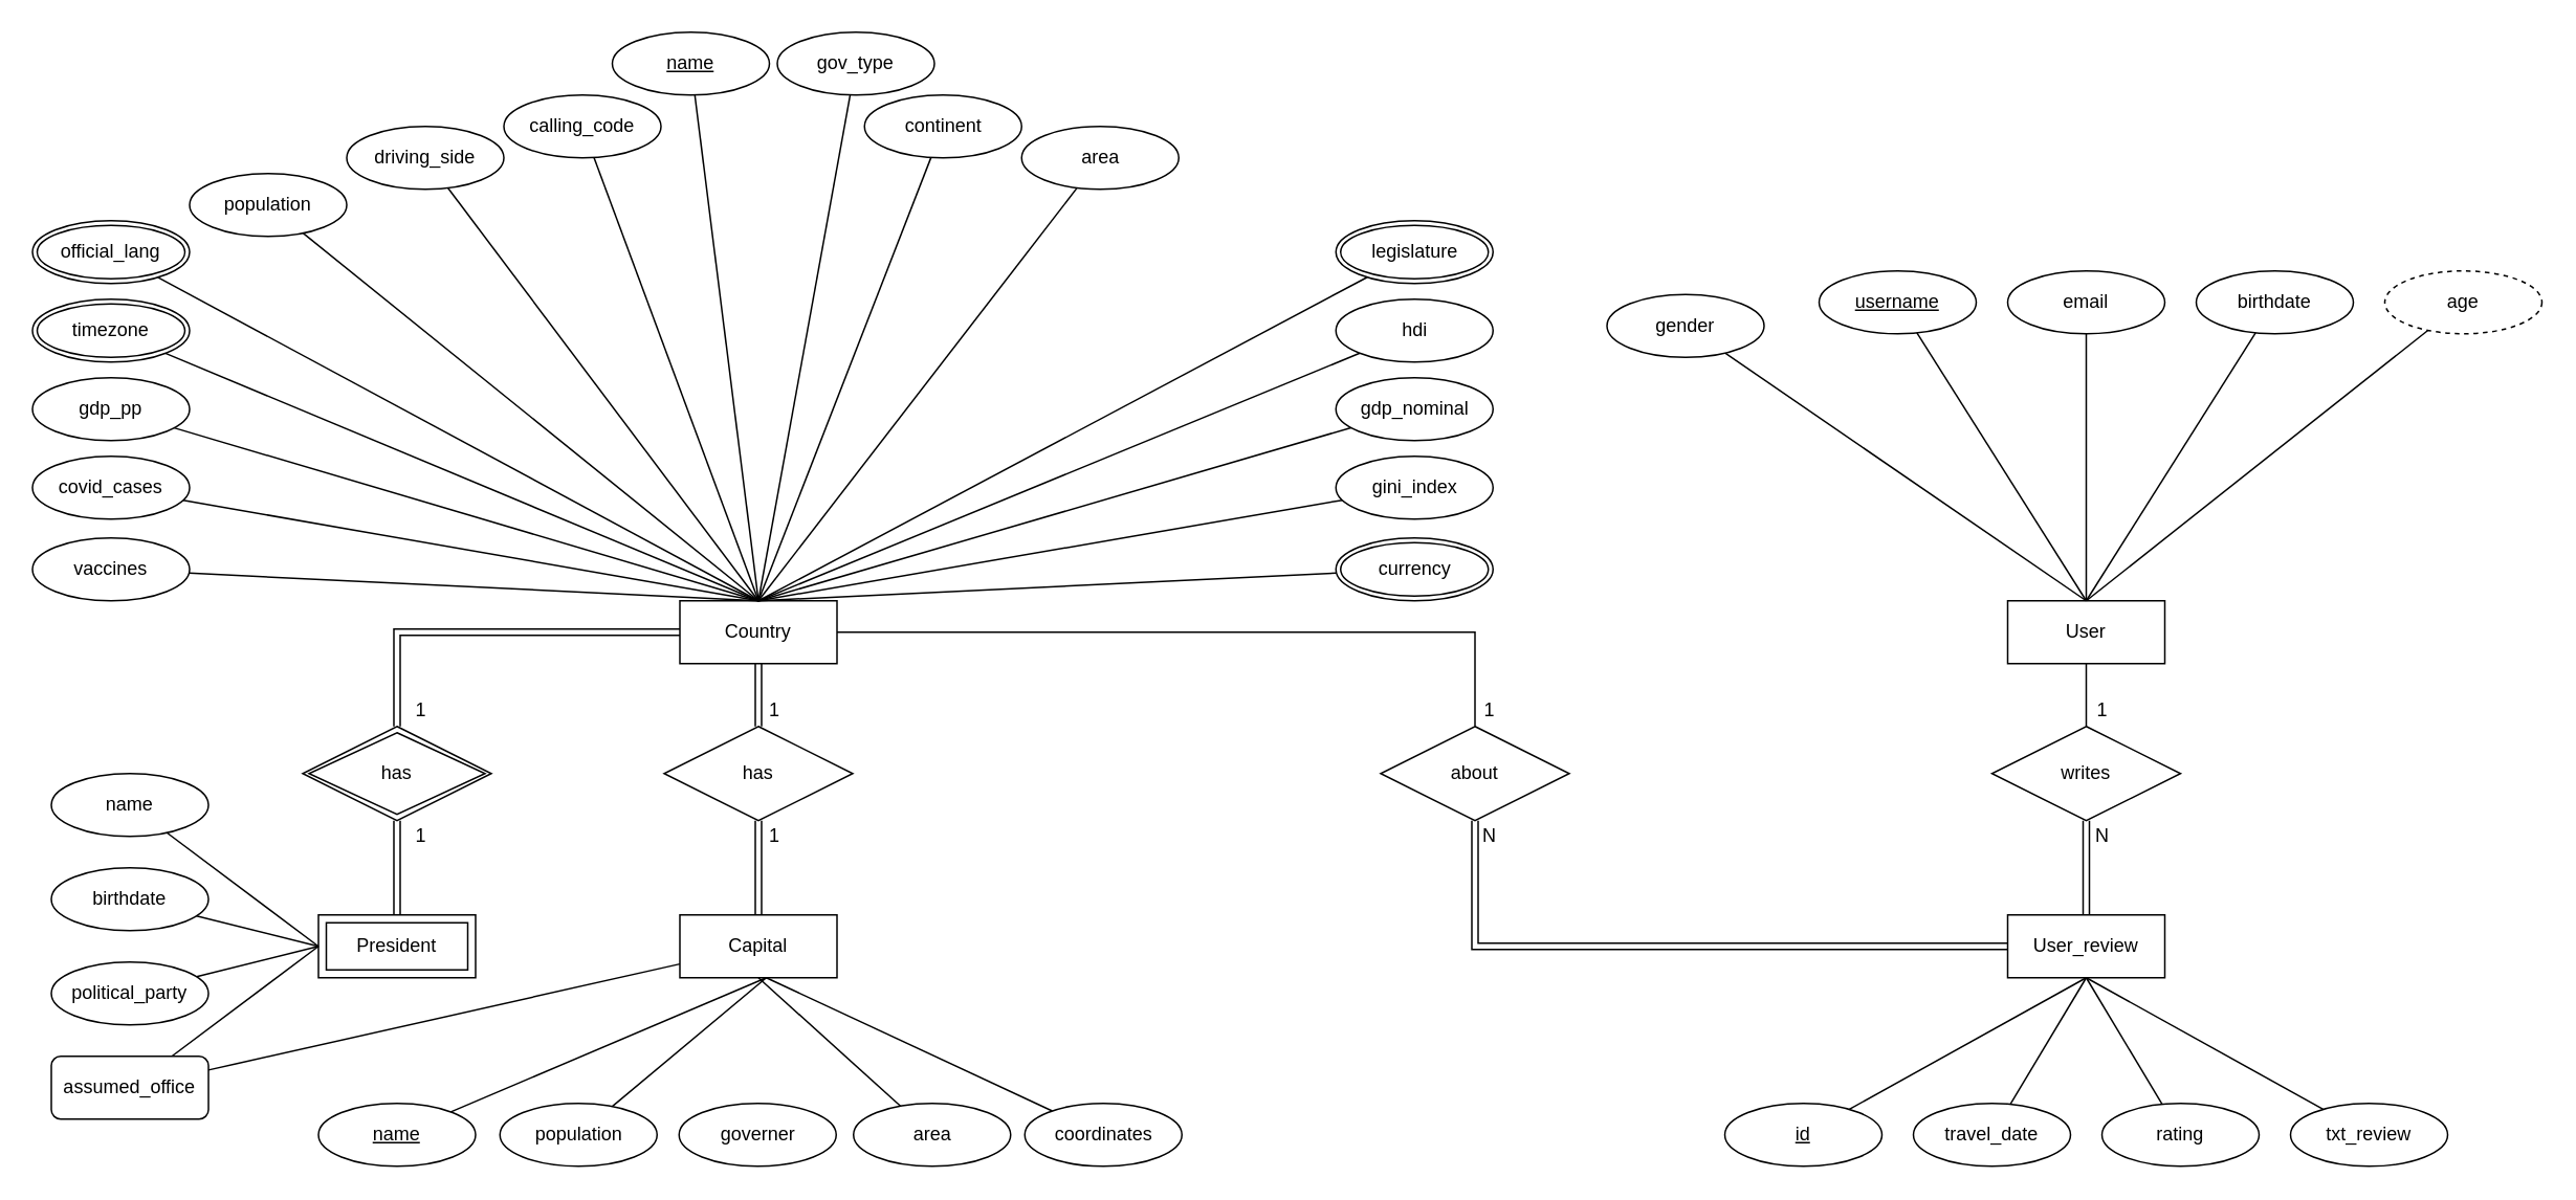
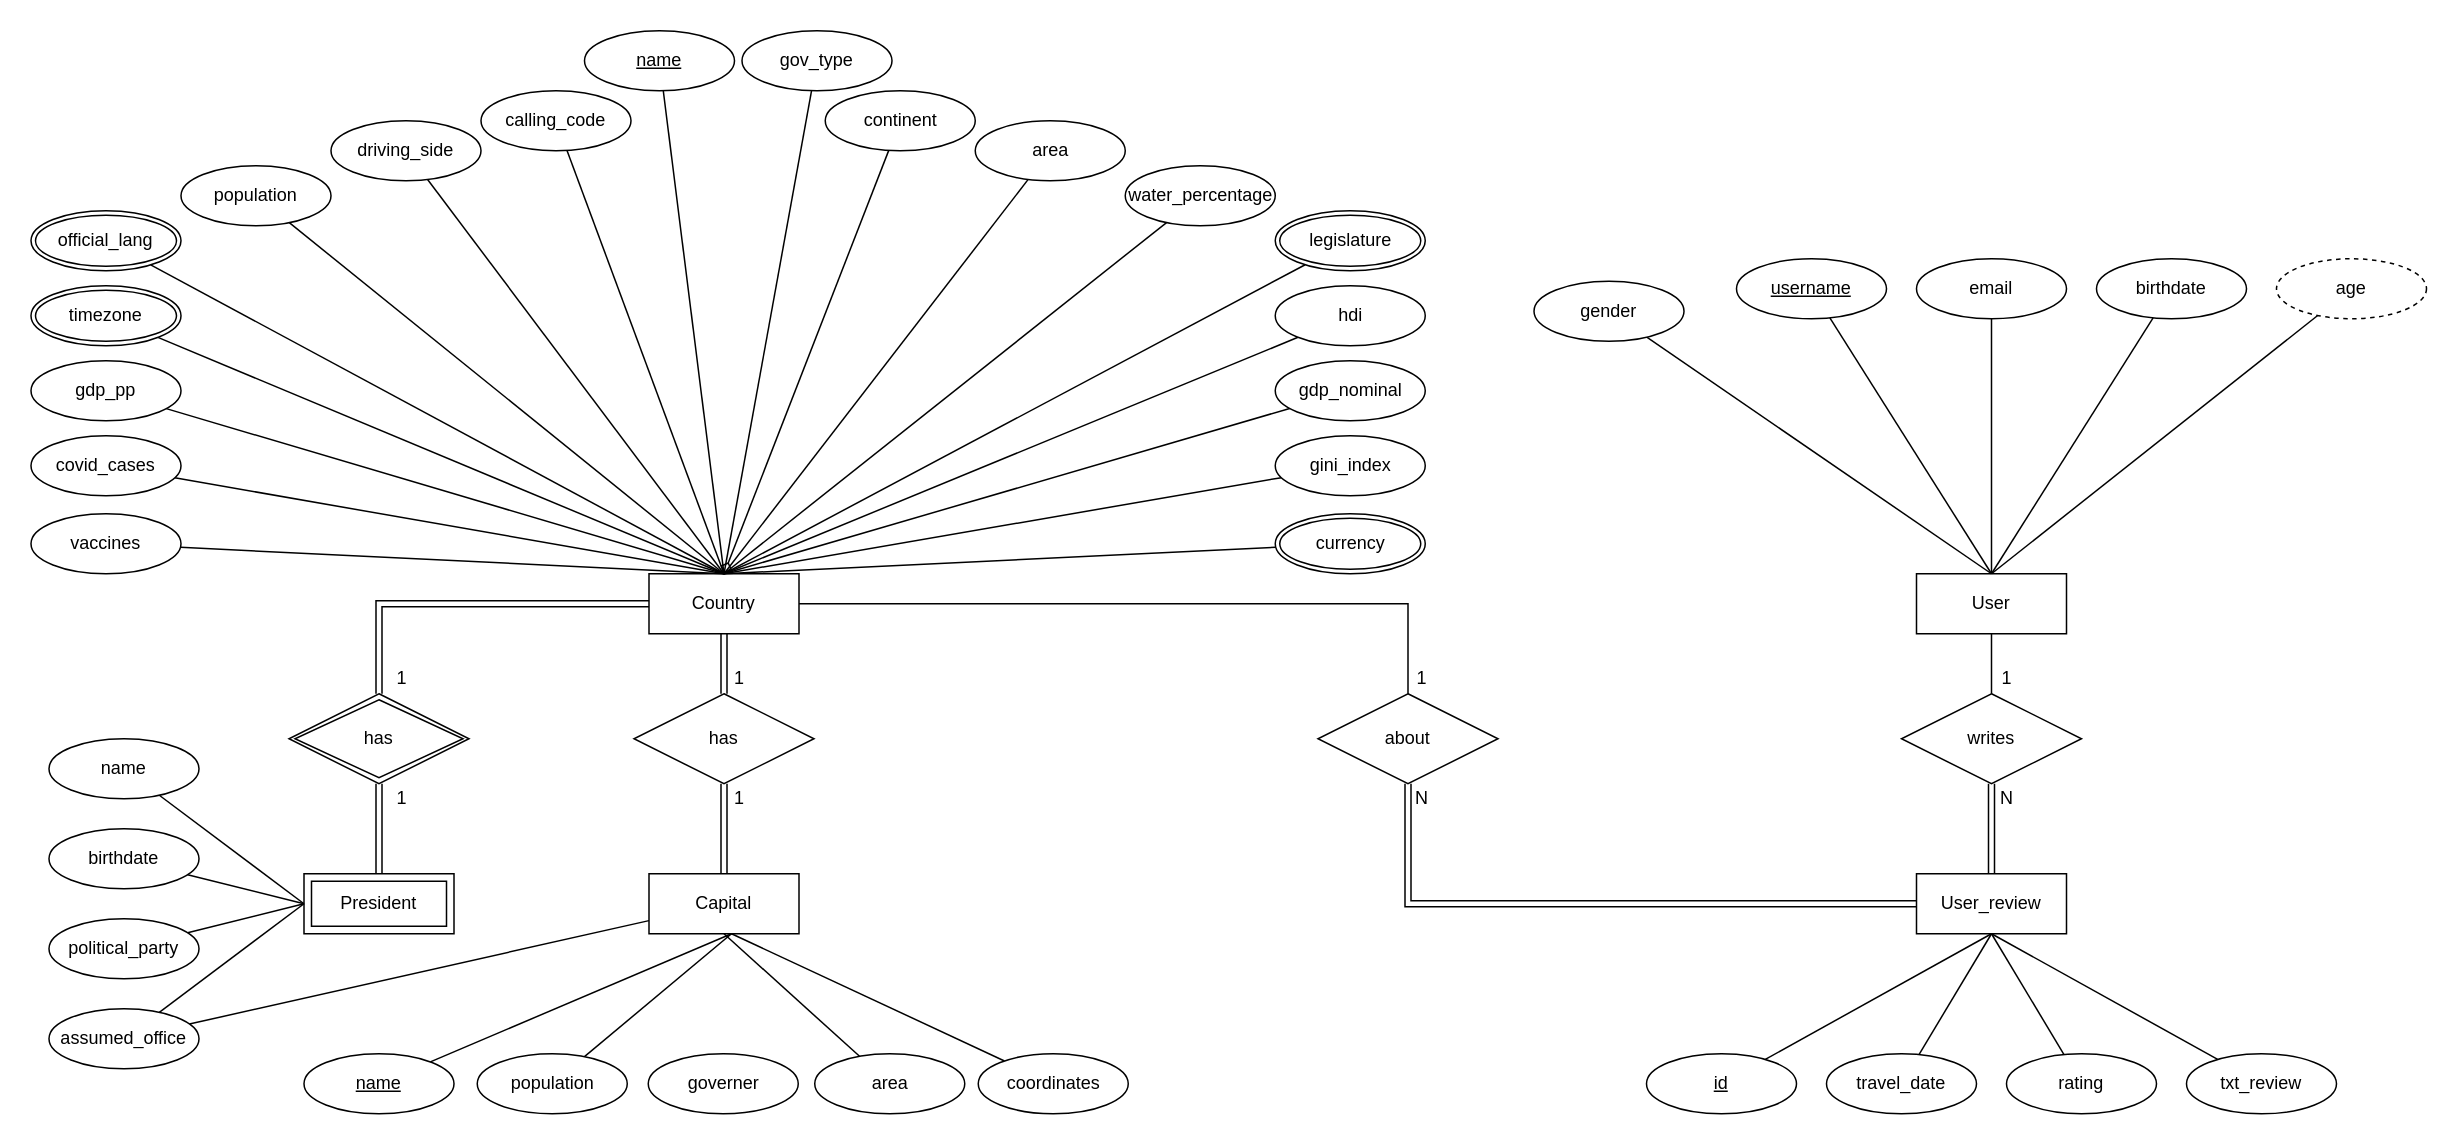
+ <mxCell id="41" value="water_percentage" style="ellipse;whiteSpace=wrap;html=1;align=center;" vertex="1" parent="1"><mxGeometry x="749.5" y="110" width="100" height="40" as="geometry" /></mxCell>
+ <mxCell id="40" style="edgeStyle=none;rounded=0;orthogonalLoop=1;jettySize=auto;html=1;entryX=0.5;entryY=0;entryDx=0;entryDy=0;endArrow=none;endFill=0;" edge="1" parent="1" source="41" target="3"><mxGeometry relative="1" as="geometry" /></mxCell>
- <mxCell id="36" style="rounded=0;orthogonalLoop=1;jettySize=auto;html=1;entryX=0.5;entryY=0;entryDx=0;entryDy=0;endArrow=none;endFill=0;" edge="1" parent="1" source="37" target="3"><mxGeometry relative="1" as="geometry" /></mxCell>
+ <mxCell id="36" style="rounded=0;orthogonalLoop=1;jettySize=auto;html=1;entryX=0.5;entryY=0;entryDx=0;entryDy=0;endArrow=diamond;endFill=0;" edge="1" parent="1" source="37" target="3"><mxGeometry relative="1" as="geometry" /></mxCell>
- <mxCell id="35" value="assumed_office" style="whiteSpace=wrap;html=1;align=center;rounded=1;" vertex="1" parent="1"><mxGeometry x="32" y="672" width="100" height="40" as="geometry" /></mxCell>
+ <mxCell id="35" value="assumed_office" style="ellipse;whiteSpace=wrap;html=1;align=center;" vertex="1" parent="1"><mxGeometry x="32" y="672" width="100" height="40" as="geometry" /></mxCell>
